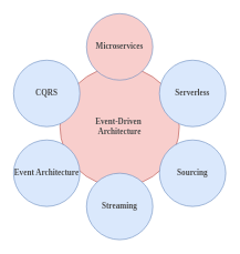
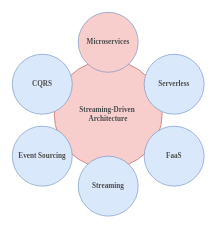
- <mxCell id="2" value="Event-Driven&amp;nbsp;&lt;br&gt;Architecture" style="ellipse;whiteSpace=wrap;html=1;aspect=fixed;fillColor=#f8cecc;strokeColor=#b85450;fontFamily=Verdana;fontStyle=1;fontColor=#4D4D4D;" vertex="1" parent="1"><mxGeometry x="90" y="100" width="180" height="180" as="geometry" /></mxCell>
+ <mxCell id="2" value="Streaming-Driven&amp;nbsp;&lt;br&gt;Architecture" style="ellipse;whiteSpace=wrap;html=1;aspect=fixed;fillColor=#f8cecc;strokeColor=#b85450;fontFamily=Verdana;fontStyle=1;fontColor=#4D4D4D;" vertex="1" parent="1"><mxGeometry x="90" y="100" width="180" height="180" as="geometry" /></mxCell>
- <mxCell id="7" value="Event Architecture" style="ellipse;whiteSpace=wrap;html=1;aspect=fixed;fillColor=#dae8fc;strokeColor=#6c8ebf;fontFamily=Verdana;fontStyle=1;fontColor=#4D4D4D;" vertex="1" parent="1"><mxGeometry x="20" y="210" width="100" height="100" as="geometry" /></mxCell>
+ <mxCell id="7" value="Event Sourcing" style="ellipse;whiteSpace=wrap;html=1;aspect=fixed;fillColor=#dae8fc;strokeColor=#6c8ebf;fontFamily=Verdana;fontStyle=1;fontColor=#4D4D4D;" vertex="1" parent="1"><mxGeometry x="20" y="210" width="100" height="100" as="geometry" /></mxCell>
- <mxCell id="5" value="Sourcing" style="ellipse;whiteSpace=wrap;html=1;aspect=fixed;fillColor=#dae8fc;strokeColor=#6c8ebf;fontFamily=Verdana;fontStyle=1;fontColor=#4D4D4D;" vertex="1" parent="1"><mxGeometry x="240" y="210" width="100" height="100" as="geometry" /></mxCell>
+ <mxCell id="5" value="FaaS" style="ellipse;whiteSpace=wrap;html=1;aspect=fixed;fillColor=#dae8fc;strokeColor=#6c8ebf;fontFamily=Verdana;fontStyle=1;fontColor=#4D4D4D;" vertex="1" parent="1"><mxGeometry x="240" y="210" width="100" height="100" as="geometry" /></mxCell>
